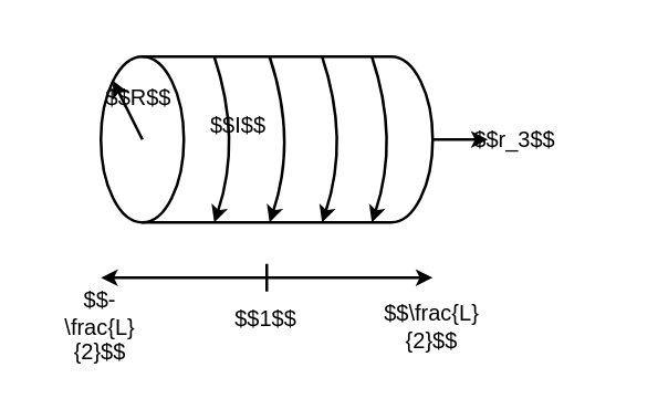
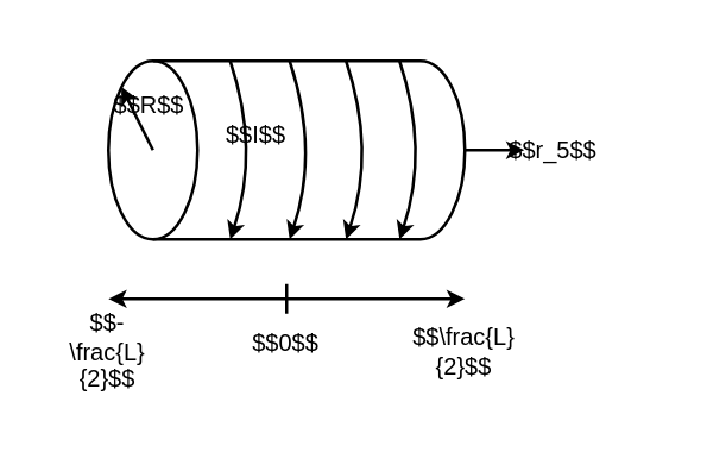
- <mxCell id="11" value="$$r_3$$" style="text;html=1;strokeColor=none;fillColor=none;align=center;verticalAlign=middle;whiteSpace=wrap;rounded=0;fontSize=8;" parent="1" vertex="1"><mxGeometry x="156" y="35" width="60" height="30" as="geometry" /></mxCell>
+ <mxCell id="11" value="$$r_5$$" style="text;html=1;strokeColor=none;fillColor=none;align=center;verticalAlign=middle;whiteSpace=wrap;rounded=0;fontSize=8;" parent="1" vertex="1"><mxGeometry x="156" y="35" width="60" height="30" as="geometry" /></mxCell>
- <mxCell id="5" value="$$1$$" style="text;html=1;strokeColor=none;fillColor=none;align=center;verticalAlign=middle;whiteSpace=wrap;rounded=0;fontSize=8;" parent="1" vertex="1"><mxGeometry x="66" y="100" width="60" height="30" as="geometry" /></mxCell>
+ <mxCell id="5" value="$$0$$" style="text;html=1;strokeColor=none;fillColor=none;align=center;verticalAlign=middle;whiteSpace=wrap;rounded=0;fontSize=8;" parent="1" vertex="1"><mxGeometry x="66" y="100" width="60" height="30" as="geometry" /></mxCell>
